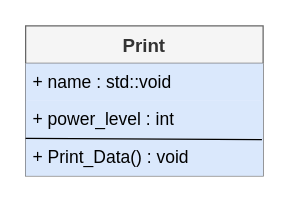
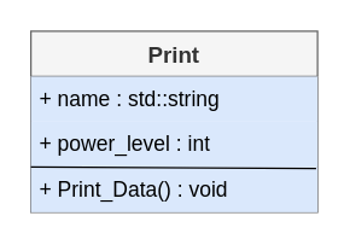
- <mxCell id="3" value="&lt;font style=&quot;font-size: 14px;&quot;&gt;+ name : std::void&lt;/font&gt;" style="text;strokeColor=none;fillColor=#dae8fc;align=left;verticalAlign=middle;spacingLeft=4;spacingRight=4;overflow=hidden;points=[[0,0.5],[1,0.5]];portConstraint=eastwest;rotatable=0;whiteSpace=wrap;html=1;" vertex="1" parent="2"><mxGeometry y="30" width="190" height="30" as="geometry" /></mxCell>
+ <mxCell id="3" value="&lt;font style=&quot;font-size: 14px;&quot;&gt;+ name : std::string&lt;/font&gt;" style="text;strokeColor=none;fillColor=#dae8fc;align=left;verticalAlign=middle;spacingLeft=4;spacingRight=4;overflow=hidden;points=[[0,0.5],[1,0.5]];portConstraint=eastwest;rotatable=0;whiteSpace=wrap;html=1;" vertex="1" parent="2"><mxGeometry y="30" width="190" height="30" as="geometry" /></mxCell>
